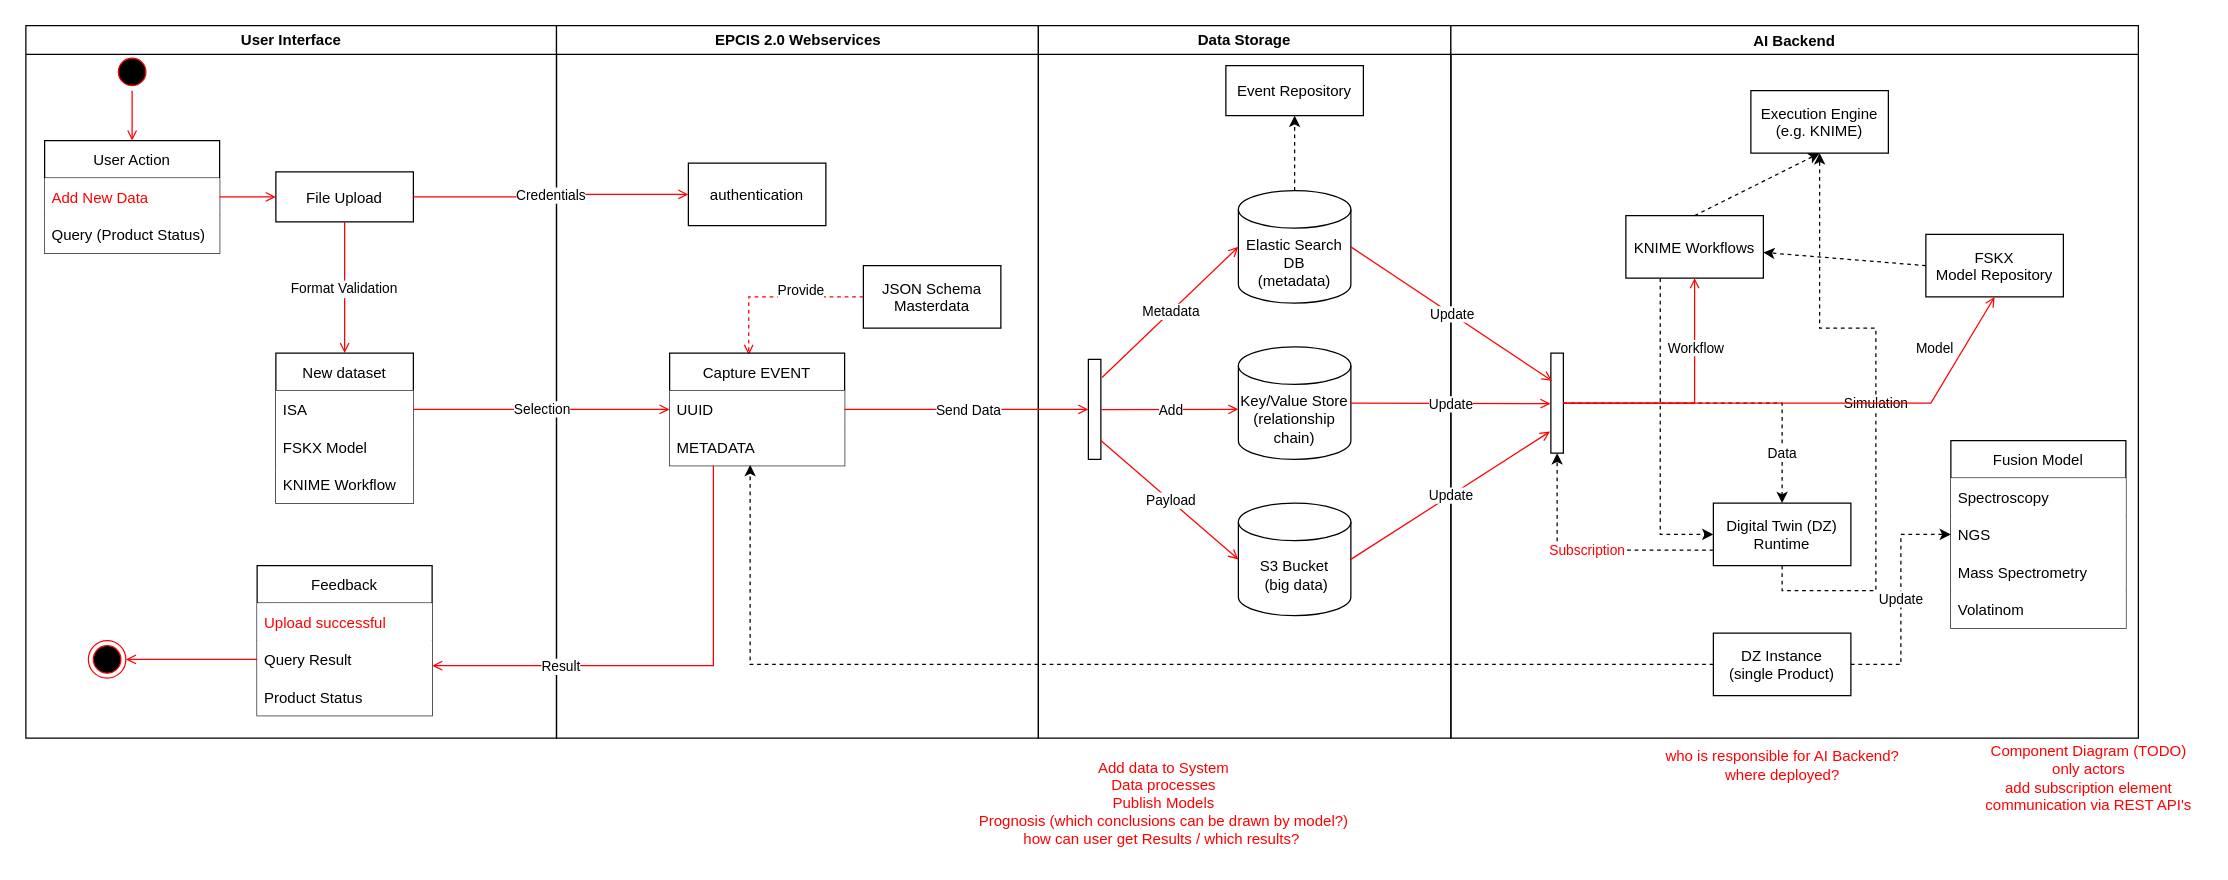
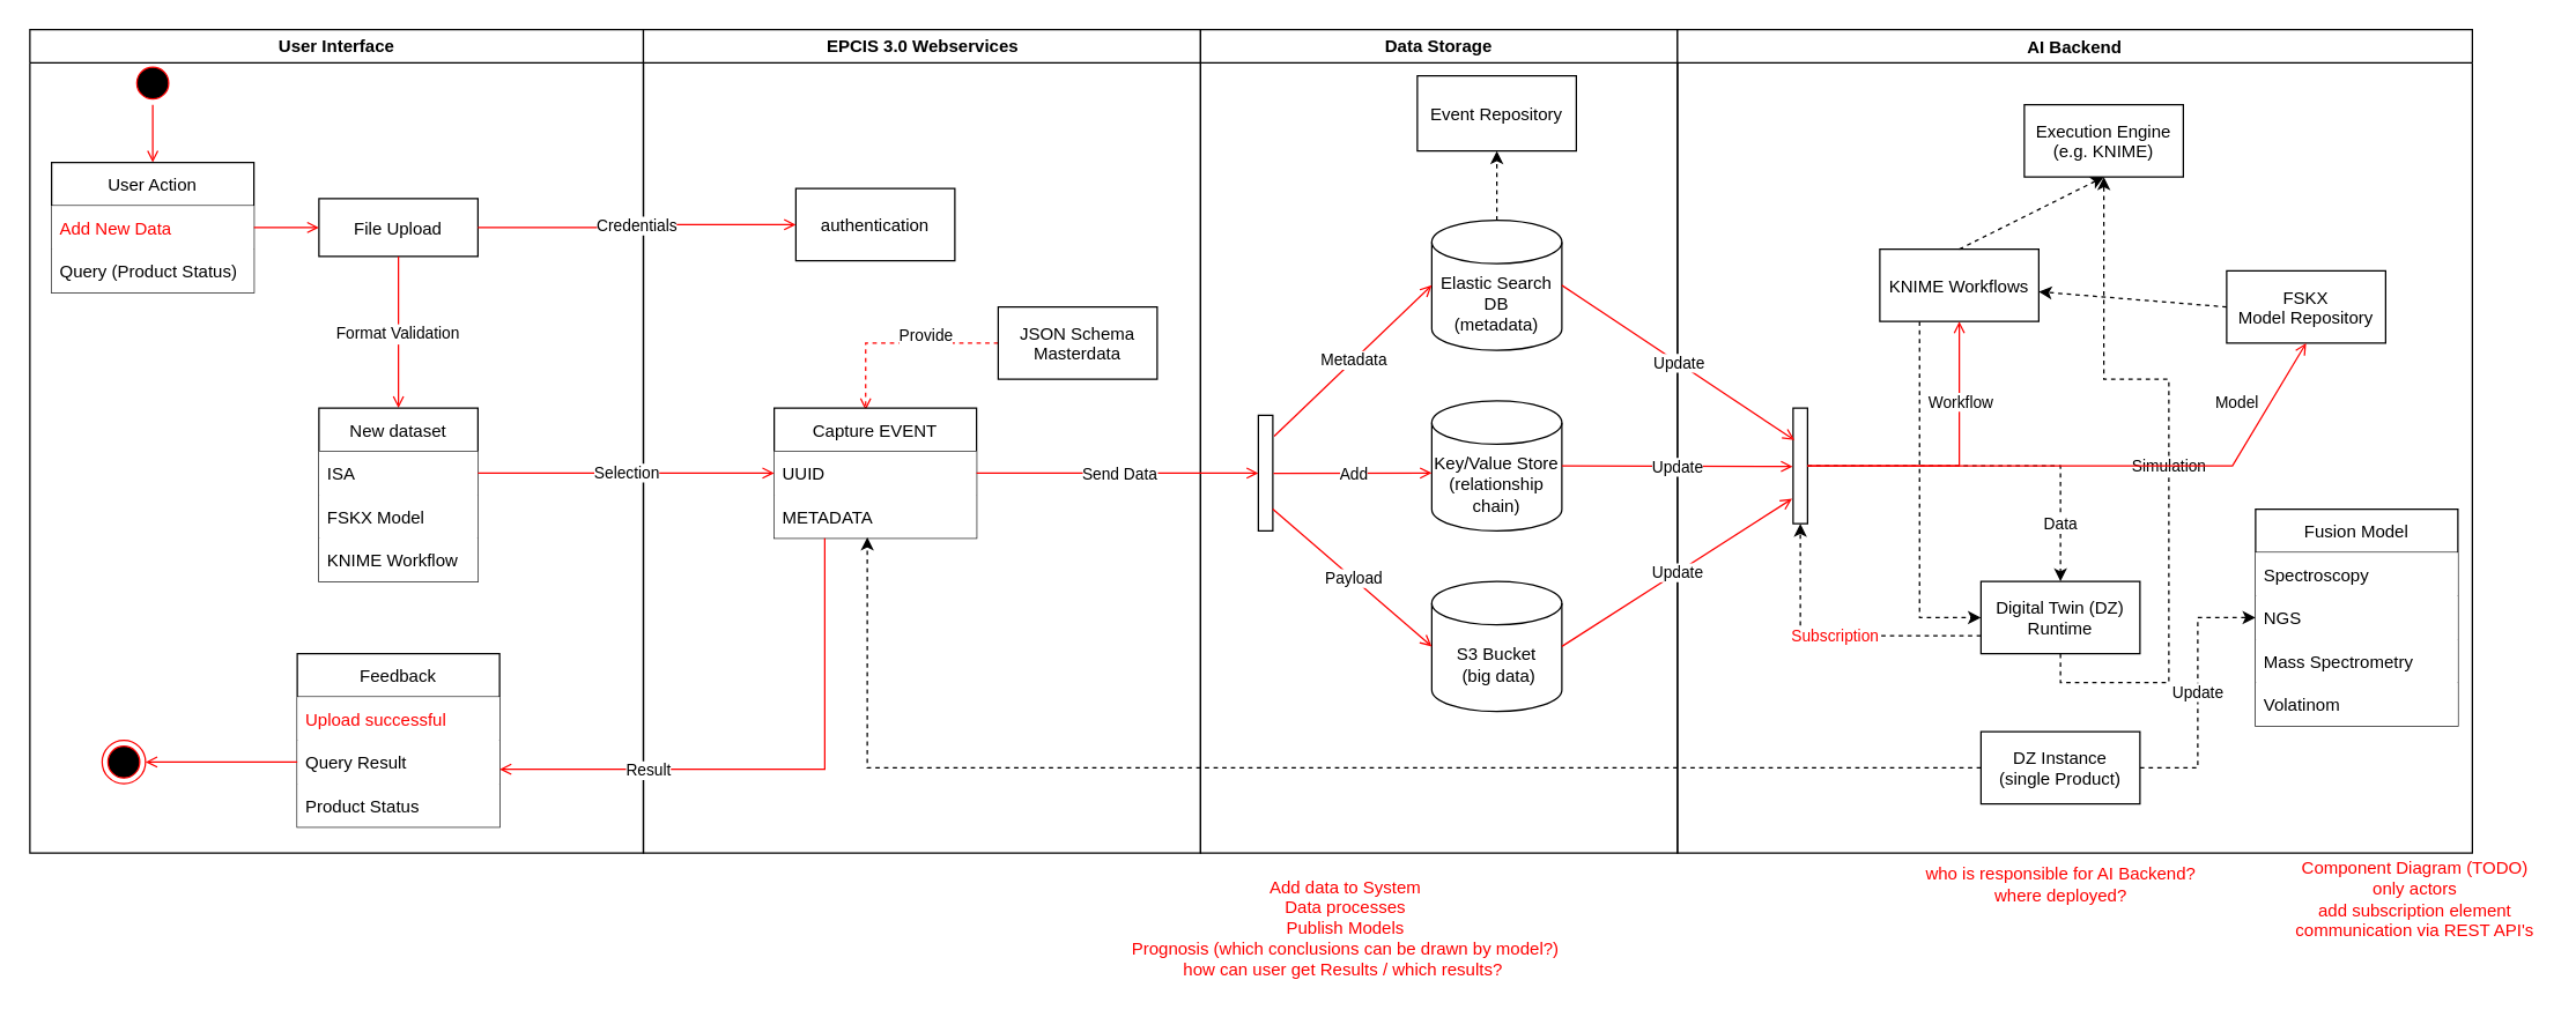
- <mxCell id="21" value="EPCIS 2.0 Webservices" style="swimlane;whiteSpace=wrap;startSize=23;" parent="1" vertex="1"><mxGeometry x="444.5" y="20" width="385.5" height="570" as="geometry" /></mxCell>
+ <mxCell id="21" value="EPCIS 3.0 Webservices" style="swimlane;whiteSpace=wrap;startSize=23;" parent="1" vertex="1"><mxGeometry x="444.5" y="20" width="385.5" height="570" as="geometry" /></mxCell>
- <mxCell id="40" value="Event Repository" style="" vertex="1" parent="28"><mxGeometry x="150" y="32" width="110" height="40" as="geometry" /></mxCell>
+ <mxCell id="40" value="Event Repository" style="" vertex="1" parent="28"><mxGeometry x="150" y="32" width="110" height="52" as="geometry" /></mxCell>
